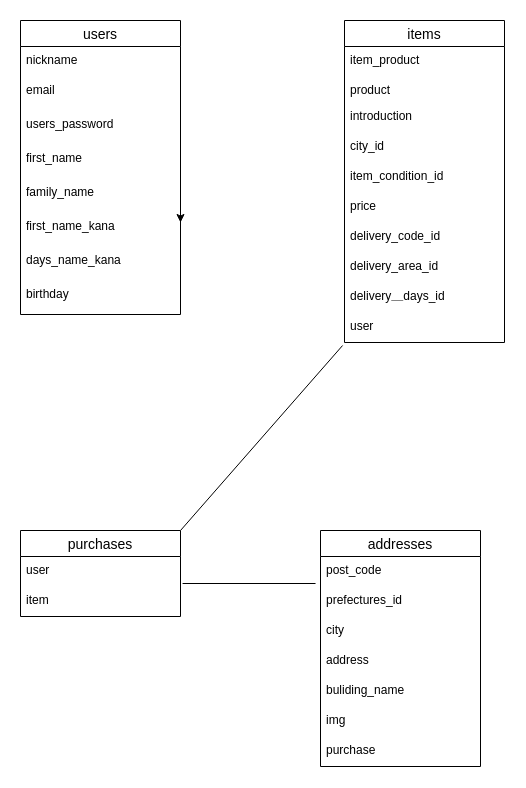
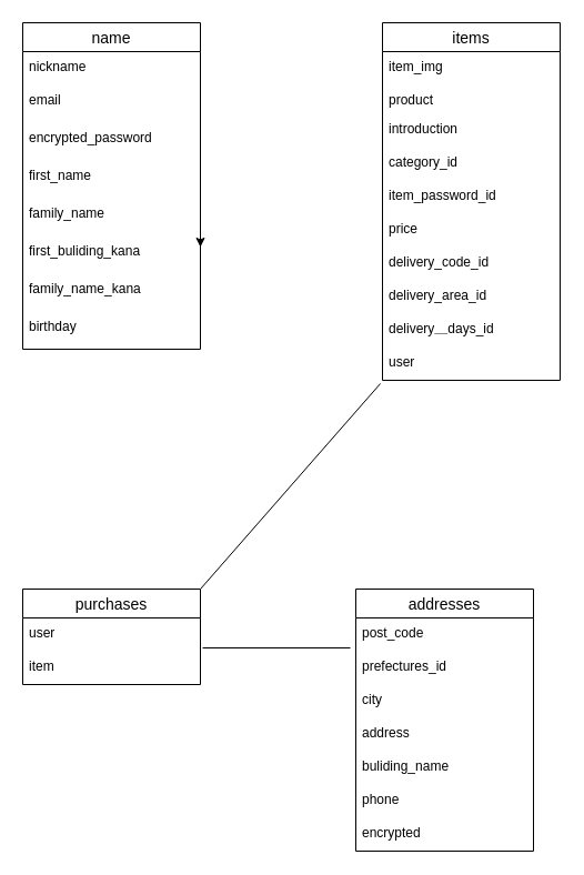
- <mxCell id="2" value="users" style="swimlane;fontStyle=0;childLayout=stackLayout;horizontal=1;startSize=26;horizontalStack=0;resizeParent=1;resizeParentMax=0;resizeLast=0;collapsible=1;marginBottom=0;align=center;fontSize=14;" parent="1" vertex="1"><mxGeometry x="20" y="20" width="160" height="294" as="geometry" /></mxCell>
+ <mxCell id="2" value="name" style="swimlane;fontStyle=0;childLayout=stackLayout;horizontal=1;startSize=26;horizontalStack=0;resizeParent=1;resizeParentMax=0;resizeLast=0;collapsible=1;marginBottom=0;align=center;fontSize=14;" parent="1" vertex="1"><mxGeometry x="20" y="20" width="160" height="294" as="geometry" /></mxCell>
- <mxCell id="12" value="item_product" style="text;strokeColor=none;fillColor=none;spacingLeft=4;spacingRight=4;overflow=hidden;rotatable=0;points=[[0,0.5],[1,0.5]];portConstraint=eastwest;fontSize=12;" parent="11" vertex="1"><mxGeometry y="26" width="160" height="30" as="geometry" /></mxCell>
+ <mxCell id="12" value="item_img" style="text;strokeColor=none;fillColor=none;spacingLeft=4;spacingRight=4;overflow=hidden;rotatable=0;points=[[0,0.5],[1,0.5]];portConstraint=eastwest;fontSize=12;" parent="11" vertex="1"><mxGeometry y="26" width="160" height="30" as="geometry" /></mxCell>
- <mxCell id="5" value="users_password" style="text;strokeColor=none;fillColor=none;spacingLeft=4;spacingRight=4;overflow=hidden;rotatable=0;points=[[0,0.5],[1,0.5]];portConstraint=eastwest;fontSize=12;" parent="2" vertex="1"><mxGeometry y="90" width="160" height="34" as="geometry" /></mxCell>
+ <mxCell id="5" value="encrypted_password" style="text;strokeColor=none;fillColor=none;spacingLeft=4;spacingRight=4;overflow=hidden;rotatable=0;points=[[0,0.5],[1,0.5]];portConstraint=eastwest;fontSize=12;" parent="2" vertex="1"><mxGeometry y="90" width="160" height="34" as="geometry" /></mxCell>
- <mxCell id="15" value="city_id&#10;&#10;" style="text;strokeColor=none;fillColor=none;spacingLeft=4;spacingRight=4;overflow=hidden;rotatable=0;points=[[0,0.5],[1,0.5]];portConstraint=eastwest;fontSize=12;" parent="11" vertex="1"><mxGeometry y="112" width="160" height="30" as="geometry" /></mxCell>
+ <mxCell id="15" value="category_id&#10;&#10;" style="text;strokeColor=none;fillColor=none;spacingLeft=4;spacingRight=4;overflow=hidden;rotatable=0;points=[[0,0.5],[1,0.5]];portConstraint=eastwest;fontSize=12;" parent="11" vertex="1"><mxGeometry y="112" width="160" height="30" as="geometry" /></mxCell>
- <mxCell id="16" value="item_condition_id" style="text;strokeColor=none;fillColor=none;spacingLeft=4;spacingRight=4;overflow=hidden;rotatable=0;points=[[0,0.5],[1,0.5]];portConstraint=eastwest;fontSize=12;" parent="11" vertex="1"><mxGeometry y="142" width="160" height="30" as="geometry" /></mxCell>
+ <mxCell id="16" value="item_password_id" style="text;strokeColor=none;fillColor=none;spacingLeft=4;spacingRight=4;overflow=hidden;rotatable=0;points=[[0,0.5],[1,0.5]];portConstraint=eastwest;fontSize=12;" parent="11" vertex="1"><mxGeometry y="142" width="160" height="30" as="geometry" /></mxCell>
- <mxCell id="8" value="first_name_kana" style="text;strokeColor=none;fillColor=none;spacingLeft=4;spacingRight=4;overflow=hidden;rotatable=0;points=[[0,0.5],[1,0.5]];portConstraint=eastwest;fontSize=12;" parent="2" vertex="1"><mxGeometry y="192" width="160" height="34" as="geometry" /></mxCell>
+ <mxCell id="8" value="first_buliding_kana" style="text;strokeColor=none;fillColor=none;spacingLeft=4;spacingRight=4;overflow=hidden;rotatable=0;points=[[0,0.5],[1,0.5]];portConstraint=eastwest;fontSize=12;" parent="2" vertex="1"><mxGeometry y="192" width="160" height="34" as="geometry" /></mxCell>
- <mxCell id="9" value="days_name_kana" style="text;strokeColor=none;fillColor=none;spacingLeft=4;spacingRight=4;overflow=hidden;rotatable=0;points=[[0,0.5],[1,0.5]];portConstraint=eastwest;fontSize=12;" parent="2" vertex="1"><mxGeometry y="226" width="160" height="34" as="geometry" /></mxCell>
+ <mxCell id="9" value="family_name_kana" style="text;strokeColor=none;fillColor=none;spacingLeft=4;spacingRight=4;overflow=hidden;rotatable=0;points=[[0,0.5],[1,0.5]];portConstraint=eastwest;fontSize=12;" parent="2" vertex="1"><mxGeometry y="226" width="160" height="34" as="geometry" /></mxCell>
- <mxCell id="29" value="img" style="text;strokeColor=none;fillColor=none;spacingLeft=4;spacingRight=4;overflow=hidden;rotatable=0;points=[[0,0.5],[1,0.5]];portConstraint=eastwest;fontSize=12;" parent="23" vertex="1"><mxGeometry y="176" width="160" height="30" as="geometry" /></mxCell>
+ <mxCell id="29" value="phone" style="text;strokeColor=none;fillColor=none;spacingLeft=4;spacingRight=4;overflow=hidden;rotatable=0;points=[[0,0.5],[1,0.5]];portConstraint=eastwest;fontSize=12;" parent="23" vertex="1"><mxGeometry y="176" width="160" height="30" as="geometry" /></mxCell>
- <mxCell id="30" value="purchase" style="text;strokeColor=none;fillColor=none;spacingLeft=4;spacingRight=4;overflow=hidden;rotatable=0;points=[[0,0.5],[1,0.5]];portConstraint=eastwest;fontSize=12;" parent="23" vertex="1"><mxGeometry y="206" width="160" height="30" as="geometry" /></mxCell>
+ <mxCell id="30" value="encrypted" style="text;strokeColor=none;fillColor=none;spacingLeft=4;spacingRight=4;overflow=hidden;rotatable=0;points=[[0,0.5],[1,0.5]];portConstraint=eastwest;fontSize=12;" parent="23" vertex="1"><mxGeometry y="206" width="160" height="30" as="geometry" /></mxCell>
